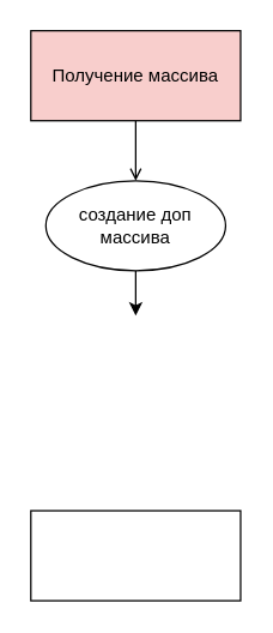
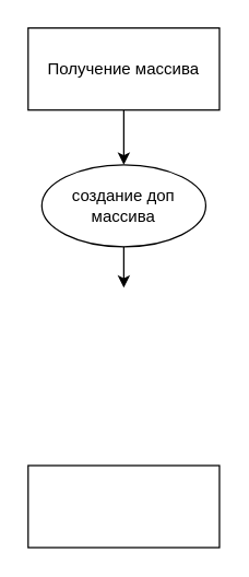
- <mxCell id="3" value="Получение массива" style="rounded=0;whiteSpace=wrap;html=1;fillColor=#f8cecc;" vertex="1" parent="1"><mxGeometry x="20" y="20" width="140" height="60" as="geometry" /></mxCell>
+ <mxCell id="3" value="Получение массива" style="rounded=0;whiteSpace=wrap;html=1;" vertex="1" parent="1"><mxGeometry x="20" y="20" width="140" height="60" as="geometry" /></mxCell>
- <mxCell id="2" value="" style="edgeStyle=orthogonalEdgeStyle;rounded=0;orthogonalLoop=1;jettySize=auto;html=1;endArrow=open;" edge="1" parent="1" source="3" target="6"><mxGeometry relative="1" as="geometry" /></mxCell>
+ <mxCell id="2" value="" style="edgeStyle=orthogonalEdgeStyle;rounded=0;orthogonalLoop=1;jettySize=auto;html=1;" edge="1" parent="1" source="3" target="6"><mxGeometry relative="1" as="geometry" /></mxCell>
